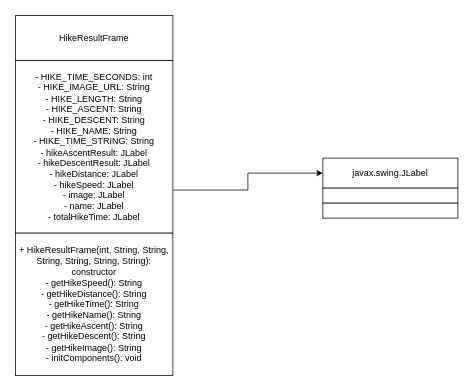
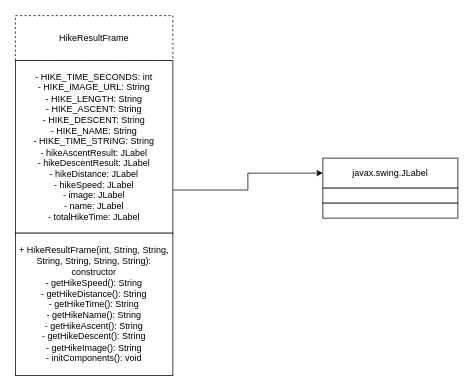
- <mxCell id="2" value="HikeResultFrame" style="rounded=0;whiteSpace=wrap;html=1;" vertex="1" parent="1"><mxGeometry x="20" y="20" width="210" height="60" as="geometry" /></mxCell>
+ <mxCell id="2" value="HikeResultFrame" style="rounded=0;whiteSpace=wrap;html=1;dashed=1;" vertex="1" parent="1"><mxGeometry x="20" y="20" width="210" height="60" as="geometry" /></mxCell>
